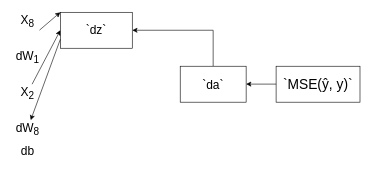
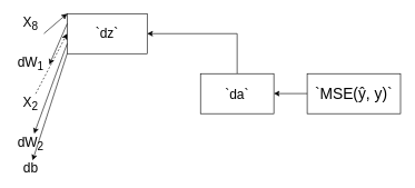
+ <mxCell id="11" value="" style="endArrow=none;html=1;exitX=1.067;exitY=0.55;exitDx=0;exitDy=0;exitPerimeter=0;entryX=0;entryY=0.25;entryDx=0;entryDy=0;endFill=0;startArrow=classic;startFill=1;" parent="1" source="8" target="3" edge="1"><mxGeometry width="50" height="50" relative="1" as="geometry"><mxPoint x="-5" y="101.42" as="sourcePoint" /><mxPoint x="44.28" y="150" as="targetPoint" /></mxGeometry></mxCell>
- <mxCell id="12" value="" style="endArrow=classic;html=1;entryX=0;entryY=0.5;entryDx=0;entryDy=0;" parent="1" source="6" target="3" edge="1"><mxGeometry width="50" height="50" relative="1" as="geometry"><mxPoint x="-5" y="140" as="sourcePoint" /><mxPoint x="74.28" y="278.58" as="targetPoint" /></mxGeometry></mxCell>
+ <mxCell id="12" value="" style="endArrow=classic;html=1;entryX=0;entryY=0.5;entryDx=0;entryDy=0;dashed=1;" parent="1" source="6" target="3" edge="1"><mxGeometry width="50" height="50" relative="1" as="geometry"><mxPoint x="-5" y="140" as="sourcePoint" /><mxPoint x="74.28" y="278.58" as="targetPoint" /></mxGeometry></mxCell>
+ <mxCell id="14" value="" style="endArrow=none;html=1;entryX=0;entryY=1;entryDx=0;entryDy=0;endFill=0;startArrow=classic;startFill=1;" parent="1" source="7" target="3" edge="1"><mxGeometry width="50" height="50" relative="1" as="geometry"><mxPoint x="-8" y="222" as="sourcePoint" /><mxPoint x="94.28" y="288.58" as="targetPoint" /></mxGeometry></mxCell>
- <mxCell id="9" value="&lt;font style=&quot;font-size: 20px&quot;&gt;dW&lt;sub&gt;8&lt;/sub&gt;&lt;/font&gt;" style="text;html=1;align=center;verticalAlign=middle;resizable=0;points=[];autosize=1;" parent="1" vertex="1"><mxGeometry x="20" y="200" width="50" height="30" as="geometry" /></mxCell>
+ <mxCell id="9" value="&lt;font style=&quot;font-size: 20px&quot;&gt;dW&lt;sub&gt;2&lt;/sub&gt;&lt;/font&gt;" style="text;html=1;align=center;verticalAlign=middle;resizable=0;points=[];autosize=1;" parent="1" vertex="1"><mxGeometry x="20" y="200" width="50" height="30" as="geometry" /></mxCell>
